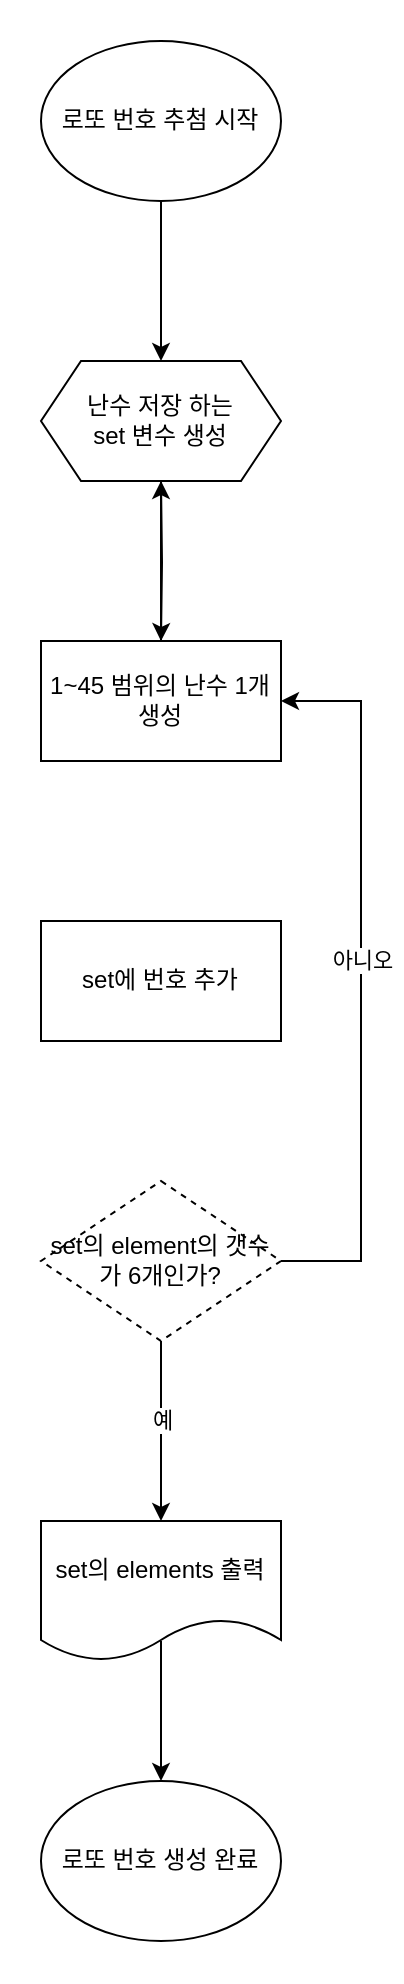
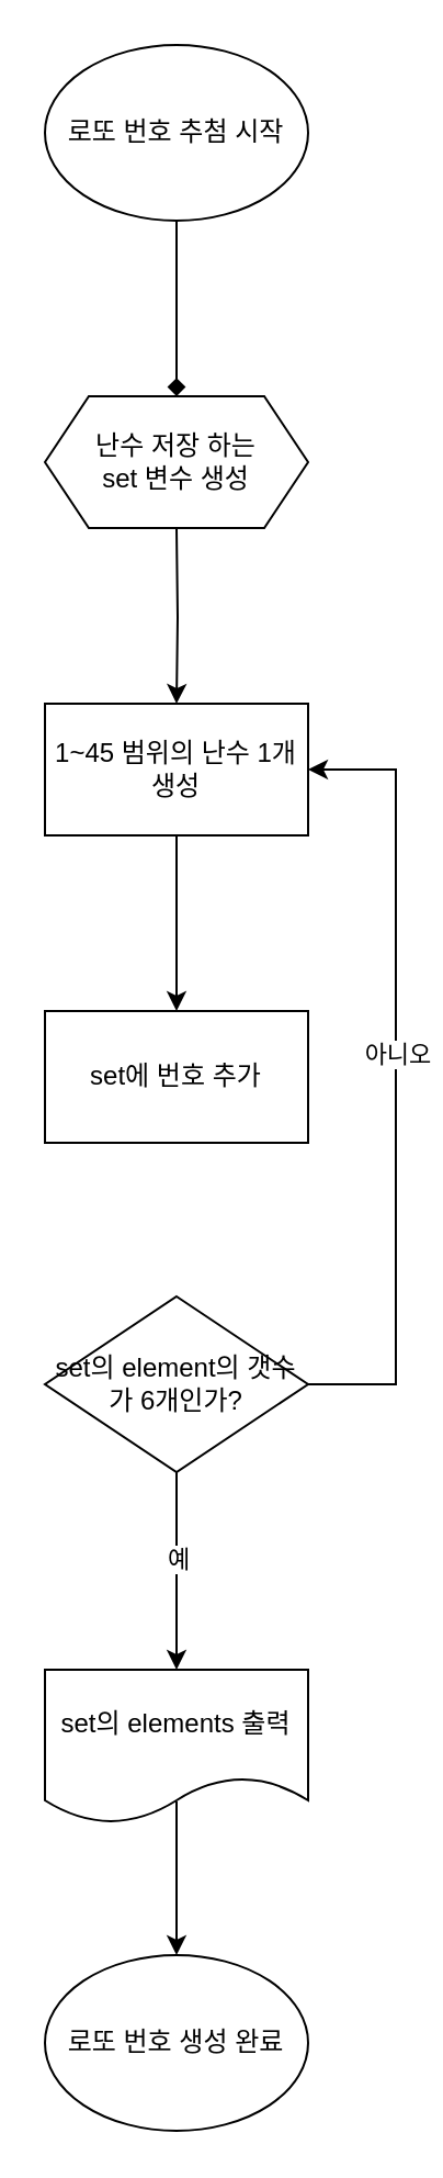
- <mxCell id="2" style="edgeStyle=orthogonalEdgeStyle;rounded=0;orthogonalLoop=1;jettySize=auto;html=1;exitX=0.5;exitY=1;exitDx=0;exitDy=0;entryX=0.5;entryY=0;entryDx=0;entryDy=0;" edge="1" parent="1" source="3" target="15"><mxGeometry relative="1" as="geometry" /></mxCell>
+ <mxCell id="2" style="edgeStyle=orthogonalEdgeStyle;rounded=0;orthogonalLoop=1;jettySize=auto;html=1;exitX=0.5;exitY=1;exitDx=0;exitDy=0;entryX=0.5;entryY=0;entryDx=0;entryDy=0;endArrow=diamond;" edge="1" parent="1" source="3" target="15"><mxGeometry relative="1" as="geometry" /></mxCell>
- <mxCell id="5" value="" style="edgeStyle=orthogonalEdgeStyle;rounded=0;orthogonalLoop=1;jettySize=auto;html=1;" parent="1" source="6" target="15" edge="1"><mxGeometry relative="1" as="geometry" /></mxCell>
+ <mxCell id="5" value="" style="edgeStyle=orthogonalEdgeStyle;rounded=0;orthogonalLoop=1;jettySize=auto;html=1;" parent="1" source="6" target="7" edge="1"><mxGeometry relative="1" as="geometry" /></mxCell>
- <mxCell id="12" value="set의 element의 갯수가 6개인가?" style="rhombus;whiteSpace=wrap;html=1;dashed=1;" parent="1" vertex="1"><mxGeometry x="20" y="590" width="120" height="80" as="geometry" /></mxCell>
+ <mxCell id="12" value="set의 element의 갯수가 6개인가?" style="rhombus;whiteSpace=wrap;html=1;" parent="1" vertex="1"><mxGeometry x="20" y="590" width="120" height="80" as="geometry" /></mxCell>
